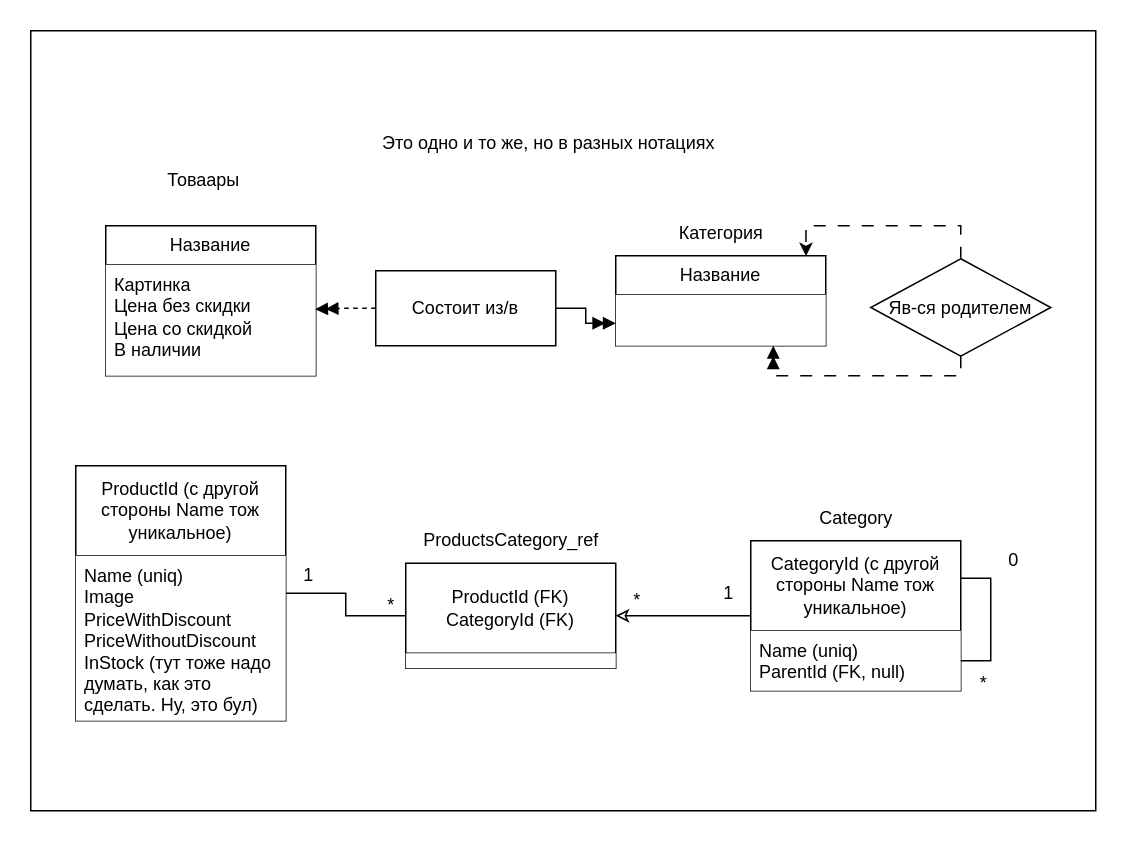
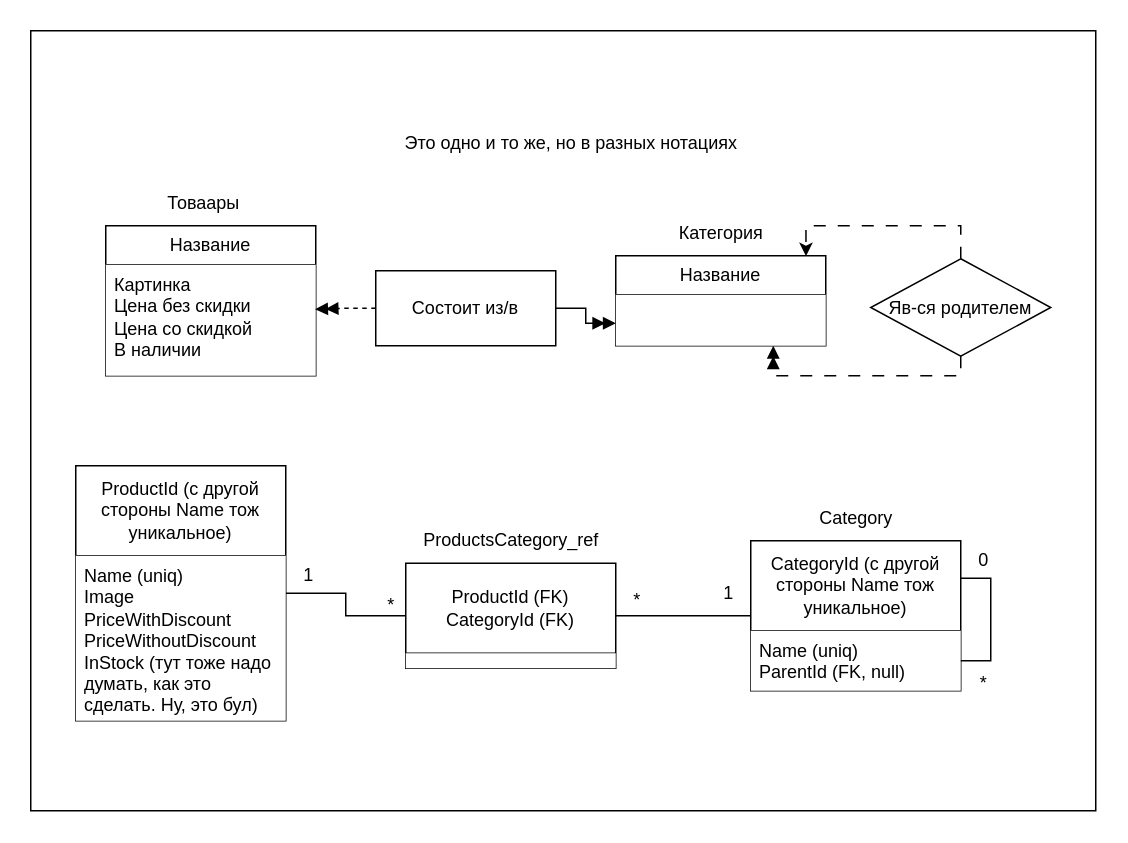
- <mxCell id="32" value="Это одно и то же, но в разных нотациях" style="text;html=1;align=center;verticalAlign=middle;resizable=0;points=[];autosize=1;strokeColor=none;fillColor=none;" parent="1" vertex="1"><mxGeometry x="240" y="80" width="250" height="30" as="geometry" /></mxCell>
+ <mxCell id="32" value="Это одно и то же, но в разных нотациях" style="text;html=1;align=center;verticalAlign=middle;resizable=0;points=[];autosize=1;strokeColor=none;fillColor=none;" parent="1" vertex="1"><mxGeometry x="255" y="80" width="250" height="30" as="geometry" /></mxCell>
- <mxCell id="5" value="Товаары" style="text;html=1;align=center;verticalAlign=middle;resizable=0;points=[];autosize=1;strokeColor=none;fillColor=none;" parent="1" vertex="1"><mxGeometry x="100" y="105" width="70" height="30" as="geometry" /></mxCell>
+ <mxCell id="5" value="Товаары" style="text;html=1;align=center;verticalAlign=middle;resizable=0;points=[];autosize=1;strokeColor=none;fillColor=none;" parent="1" vertex="1"><mxGeometry x="100" y="120" width="70" height="30" as="geometry" /></mxCell>
- <mxCell id="30" value="0" style="text;html=1;align=center;verticalAlign=middle;resizable=0;points=[];autosize=1;strokeColor=none;fillColor=none;" parent="1" vertex="1"><mxGeometry x="660" y="358" width="30" height="30" as="geometry" /></mxCell>
+ <mxCell id="30" value="0" style="text;html=1;align=center;verticalAlign=middle;resizable=0;points=[];autosize=1;strokeColor=none;fillColor=none;" parent="1" vertex="1"><mxGeometry x="640" y="358" width="30" height="30" as="geometry" /></mxCell>
- <mxCell id="18" style="edgeStyle=orthogonalEdgeStyle;rounded=0;orthogonalLoop=1;jettySize=auto;html=1;exitX=0;exitY=0.5;exitDx=0;exitDy=0;entryX=1;entryY=0.5;entryDx=0;entryDy=0;endArrow=classic;endFill=0;" parent="1" source="19" target="23" edge="1"><mxGeometry relative="1" as="geometry" /></mxCell>
+ <mxCell id="18" style="edgeStyle=orthogonalEdgeStyle;rounded=0;orthogonalLoop=1;jettySize=auto;html=1;exitX=0;exitY=0.5;exitDx=0;exitDy=0;entryX=1;entryY=0.5;entryDx=0;entryDy=0;endArrow=none;endFill=0;" parent="1" source="19" target="23" edge="1"><mxGeometry relative="1" as="geometry" /></mxCell>
